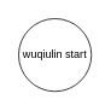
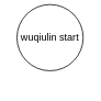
- <mxCell id="2" value="wuqiulin start" style="ellipse;whiteSpace=wrap;html=1;" vertex="1" parent="1"><mxGeometry x="20" y="20" width="80" height="80" as="geometry" /></mxCell>
+ <mxCell id="2" value="wuqiulin start" style="ellipse;whiteSpace=wrap;html=1;" vertex="1" parent="1"><mxGeometry x="20" y="5" width="80" height="80" as="geometry" /></mxCell>
